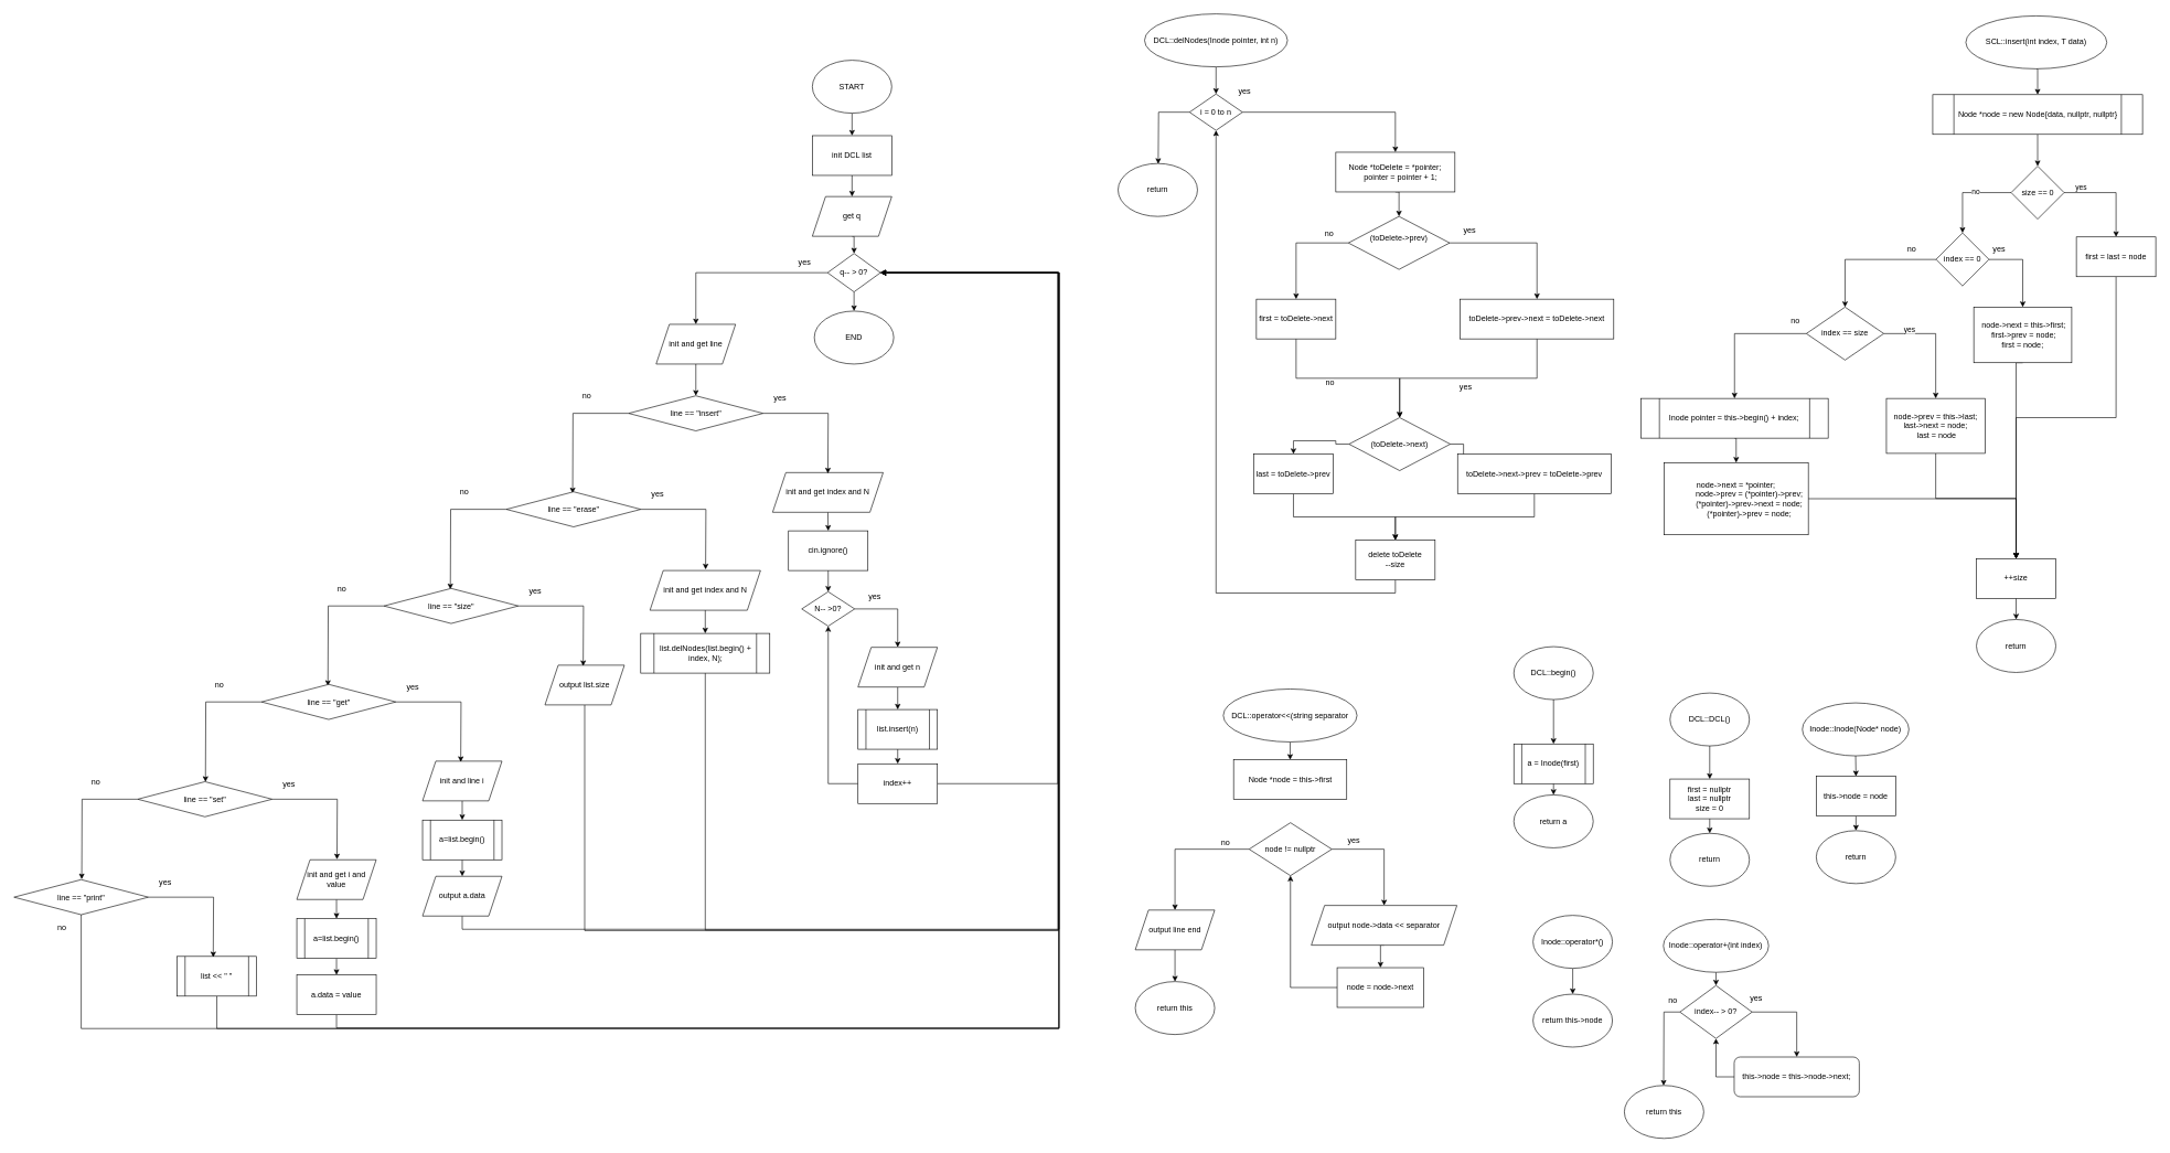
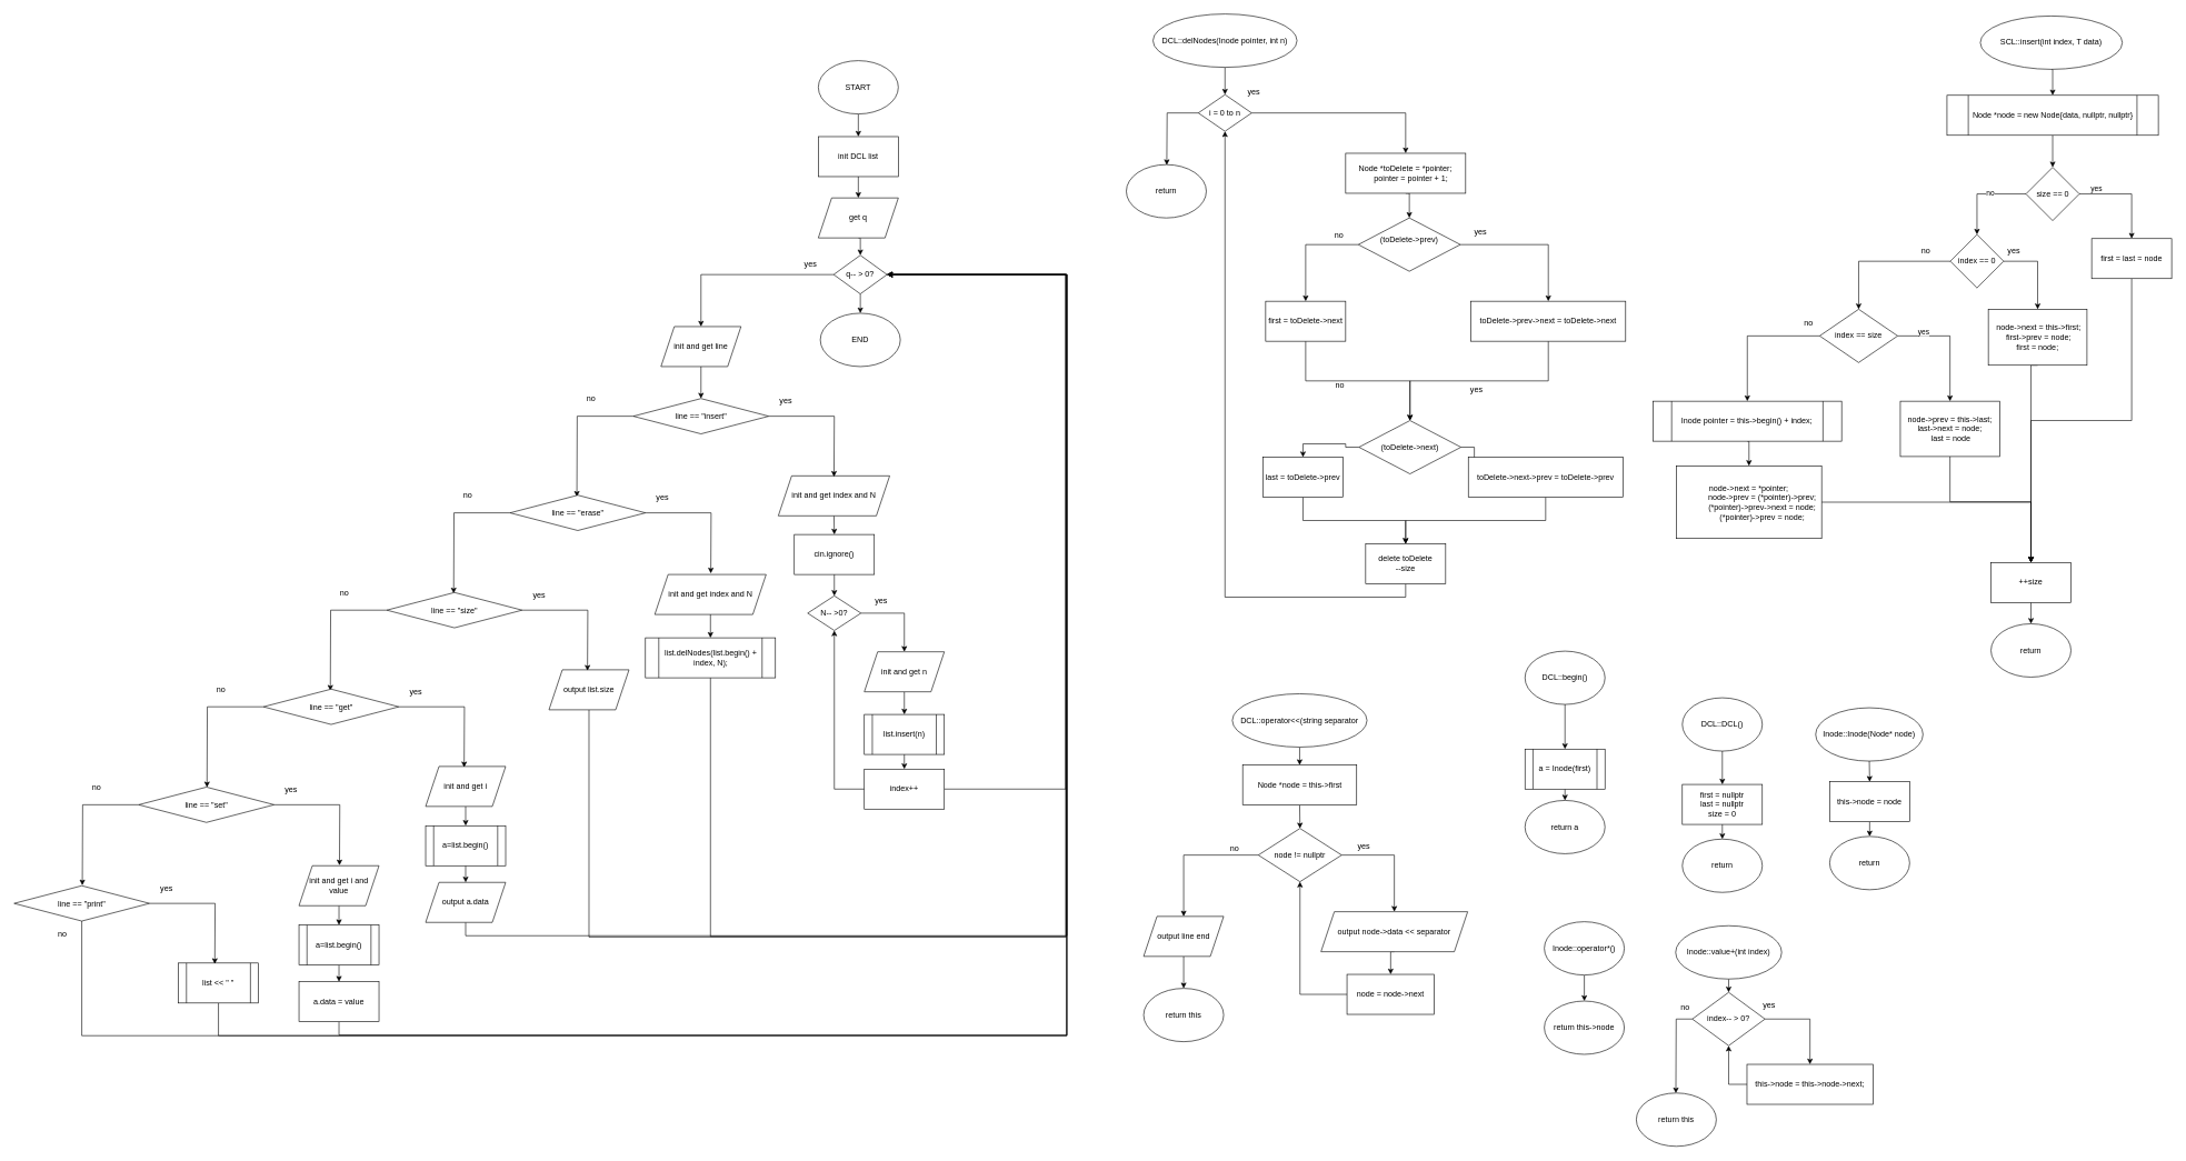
- <mxCell id="31" value="init and line i" style="shape=parallelogram;perimeter=parallelogramPerimeter;whiteSpace=wrap;html=1;fixedSize=1;" vertex="1" parent="1"><mxGeometry x="638" y="1149" width="120" height="60" as="geometry" /></mxCell>
+ <mxCell id="31" value="init and get i" style="shape=parallelogram;perimeter=parallelogramPerimeter;whiteSpace=wrap;html=1;fixedSize=1;" vertex="1" parent="1"><mxGeometry x="638" y="1149" width="120" height="60" as="geometry" /></mxCell>
+ <mxCell id="142" style="edgeStyle=orthogonalEdgeStyle;rounded=0;orthogonalLoop=1;jettySize=auto;html=1;exitX=0.5;exitY=1;exitDx=0;exitDy=0;entryX=0.5;entryY=0;entryDx=0;entryDy=0;" edge="1" parent="1" source="143" target="145"><mxGeometry relative="1" as="geometry" /></mxCell>
- <mxCell id="175" value="Inode::operator+(int index)" style="ellipse;whiteSpace=wrap;html=1;" vertex="1" parent="1"><mxGeometry x="2513" y="1388" width="159" height="80" as="geometry" /></mxCell>
+ <mxCell id="175" value="Inode::value+(int index)" style="ellipse;whiteSpace=wrap;html=1;" vertex="1" parent="1"><mxGeometry x="2513" y="1388" width="159" height="80" as="geometry" /></mxCell>
- <mxCell id="180" value="this-&amp;gt;node = this-&amp;gt;node-&amp;gt;next;" style="whiteSpace=wrap;html=1;rounded=1;" vertex="1" parent="1"><mxGeometry x="2620" y="1596" width="189" height="60" as="geometry" /></mxCell>
+ <mxCell id="180" value="this-&amp;gt;node = this-&amp;gt;node-&amp;gt;next;" style="rounded=0;whiteSpace=wrap;html=1;" vertex="1" parent="1"><mxGeometry x="2620" y="1596" width="189" height="60" as="geometry" /></mxCell>
